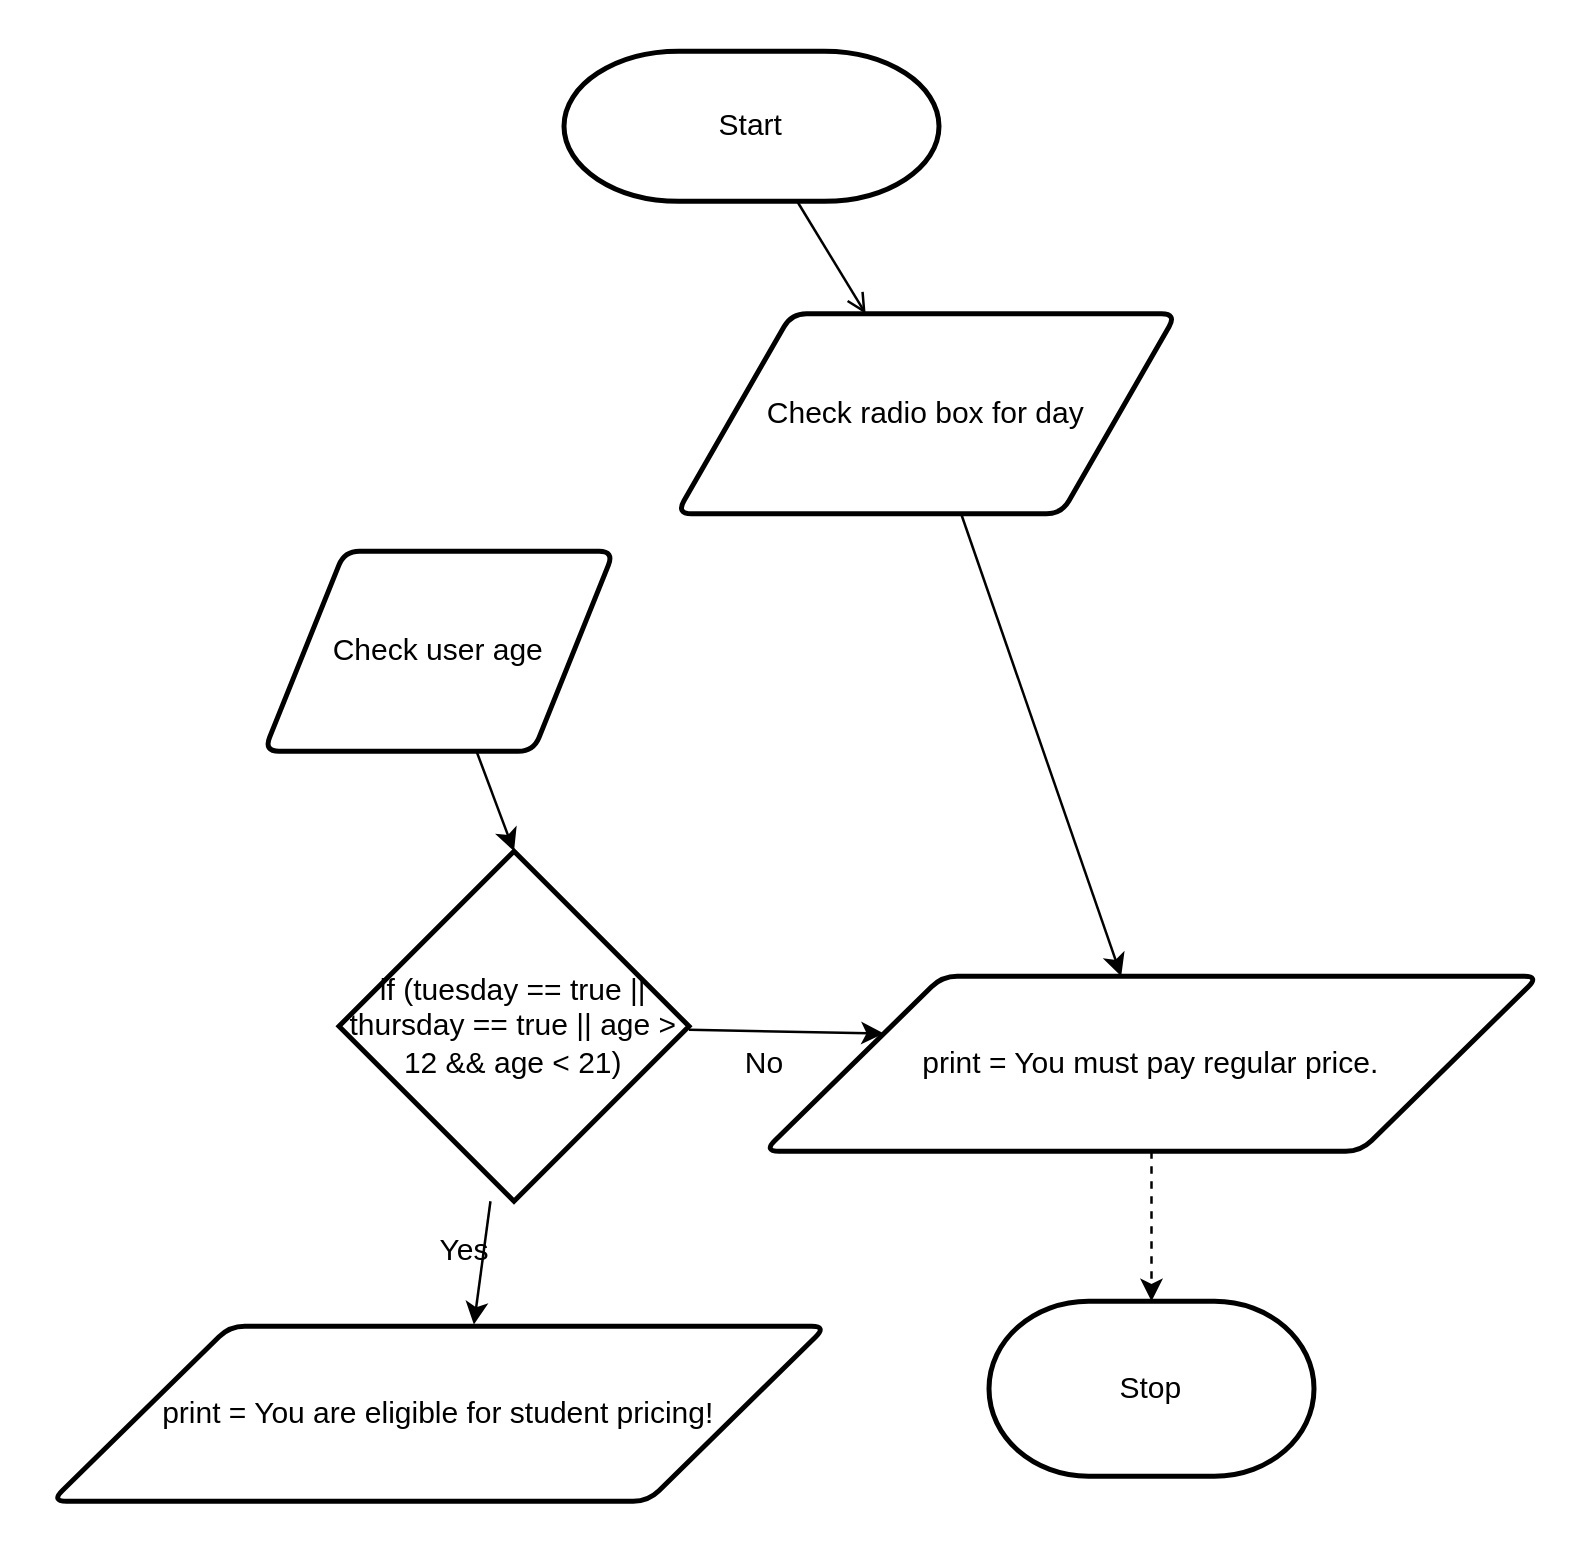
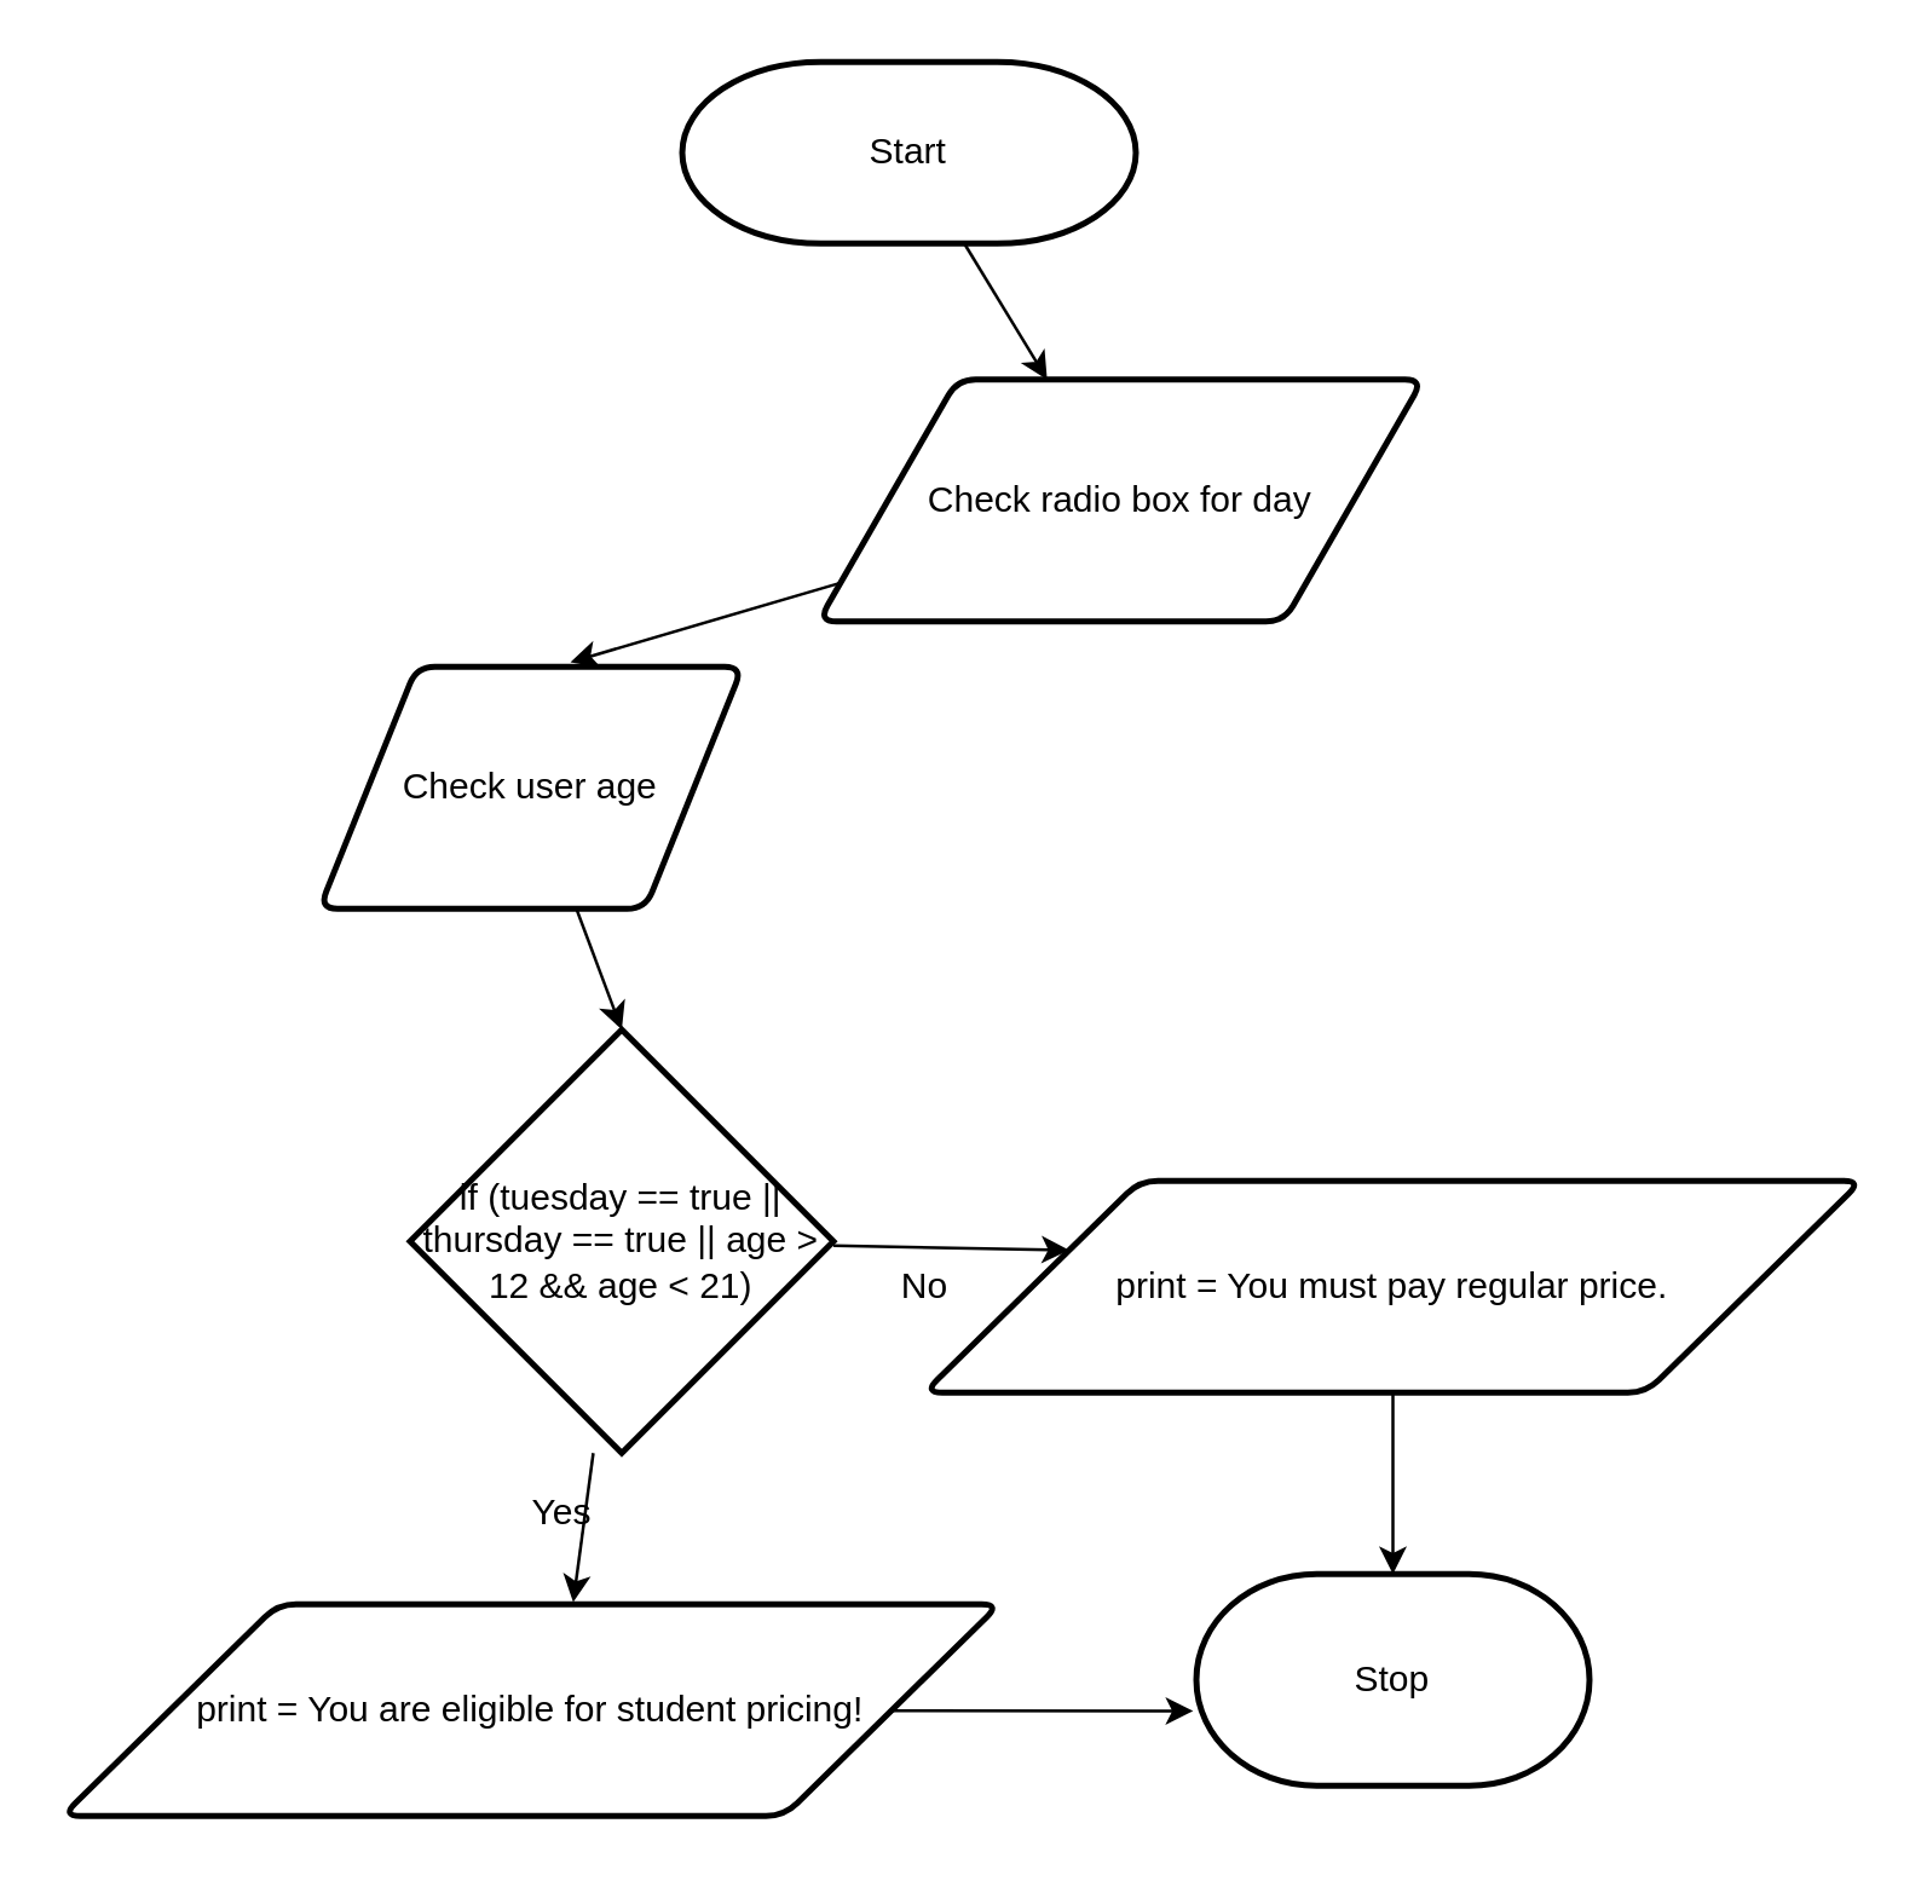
- <mxCell id="2" style="edgeStyle=none;html=1;endArrow=open;" parent="1" source="3" target="5" edge="1"><mxGeometry relative="1" as="geometry" /></mxCell>
+ <mxCell id="2" style="edgeStyle=none;html=1;" parent="1" source="3" target="5" edge="1"><mxGeometry relative="1" as="geometry" /></mxCell>
- <mxCell id="4" style="edgeStyle=none;html=1;" edge="1" parent="1" source="5" target="14"><mxGeometry relative="1" as="geometry" /></mxCell>
+ <mxCell id="4" style="edgeStyle=none;html=1;entryX=0.593;entryY=-0.019;entryDx=0;entryDy=0;entryPerimeter=0;" edge="1" parent="1" source="5" target="7"><mxGeometry relative="1" as="geometry" /></mxCell>
- <mxCell id="13" style="edgeStyle=none;html=1;dashed=1;" edge="1" parent="1" source="14" target="17"><mxGeometry relative="1" as="geometry" /></mxCell>
+ <mxCell id="13" style="edgeStyle=none;html=1;" edge="1" parent="1" source="14" target="17"><mxGeometry relative="1" as="geometry" /></mxCell>
+ <mxCell id="11" style="edgeStyle=none;html=1;entryX=-0.008;entryY=0.647;entryDx=0;entryDy=0;entryPerimeter=0;" edge="1" parent="1" source="12" target="17"><mxGeometry relative="1" as="geometry" /></mxCell>
